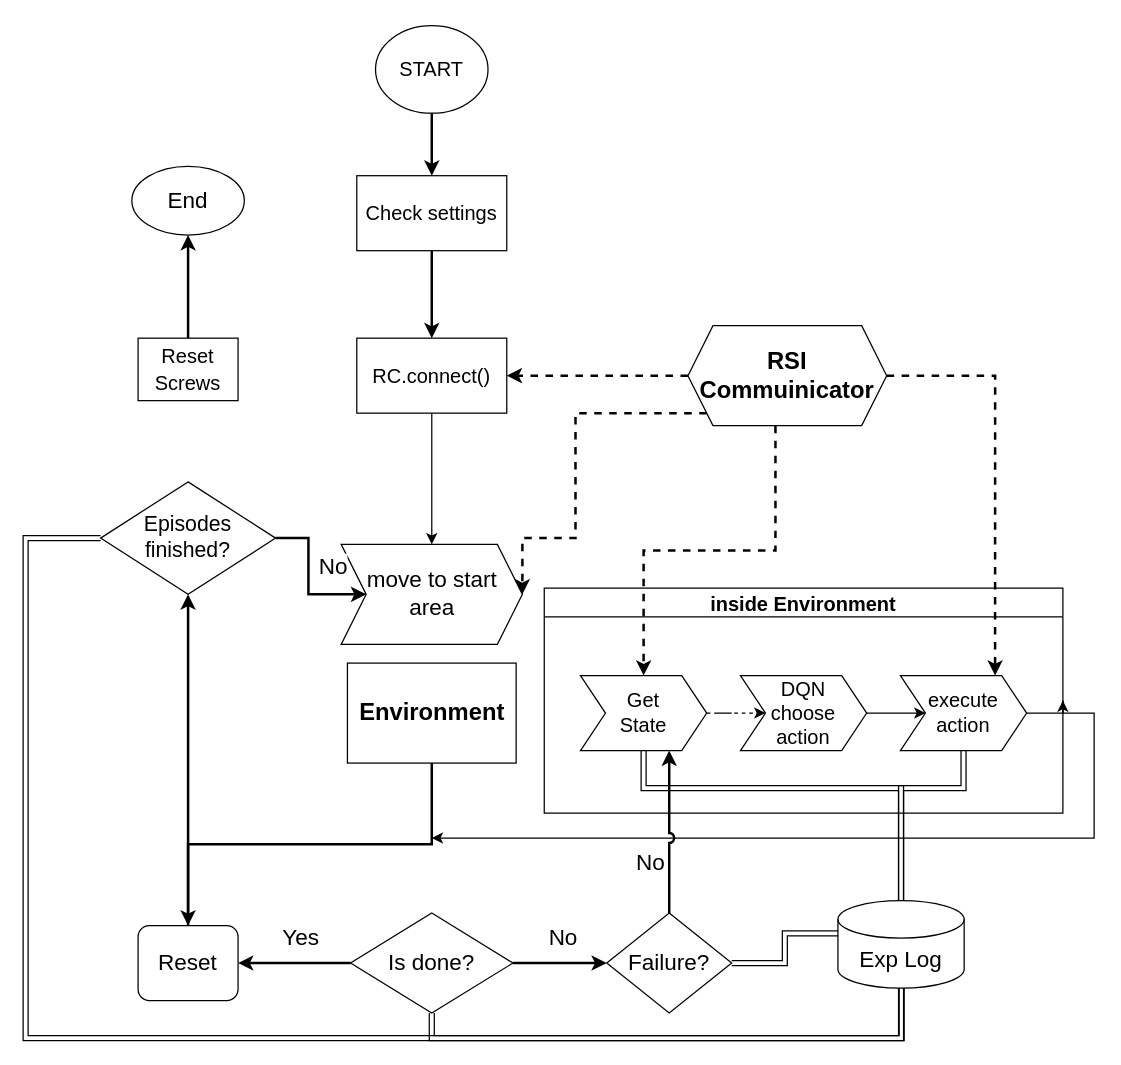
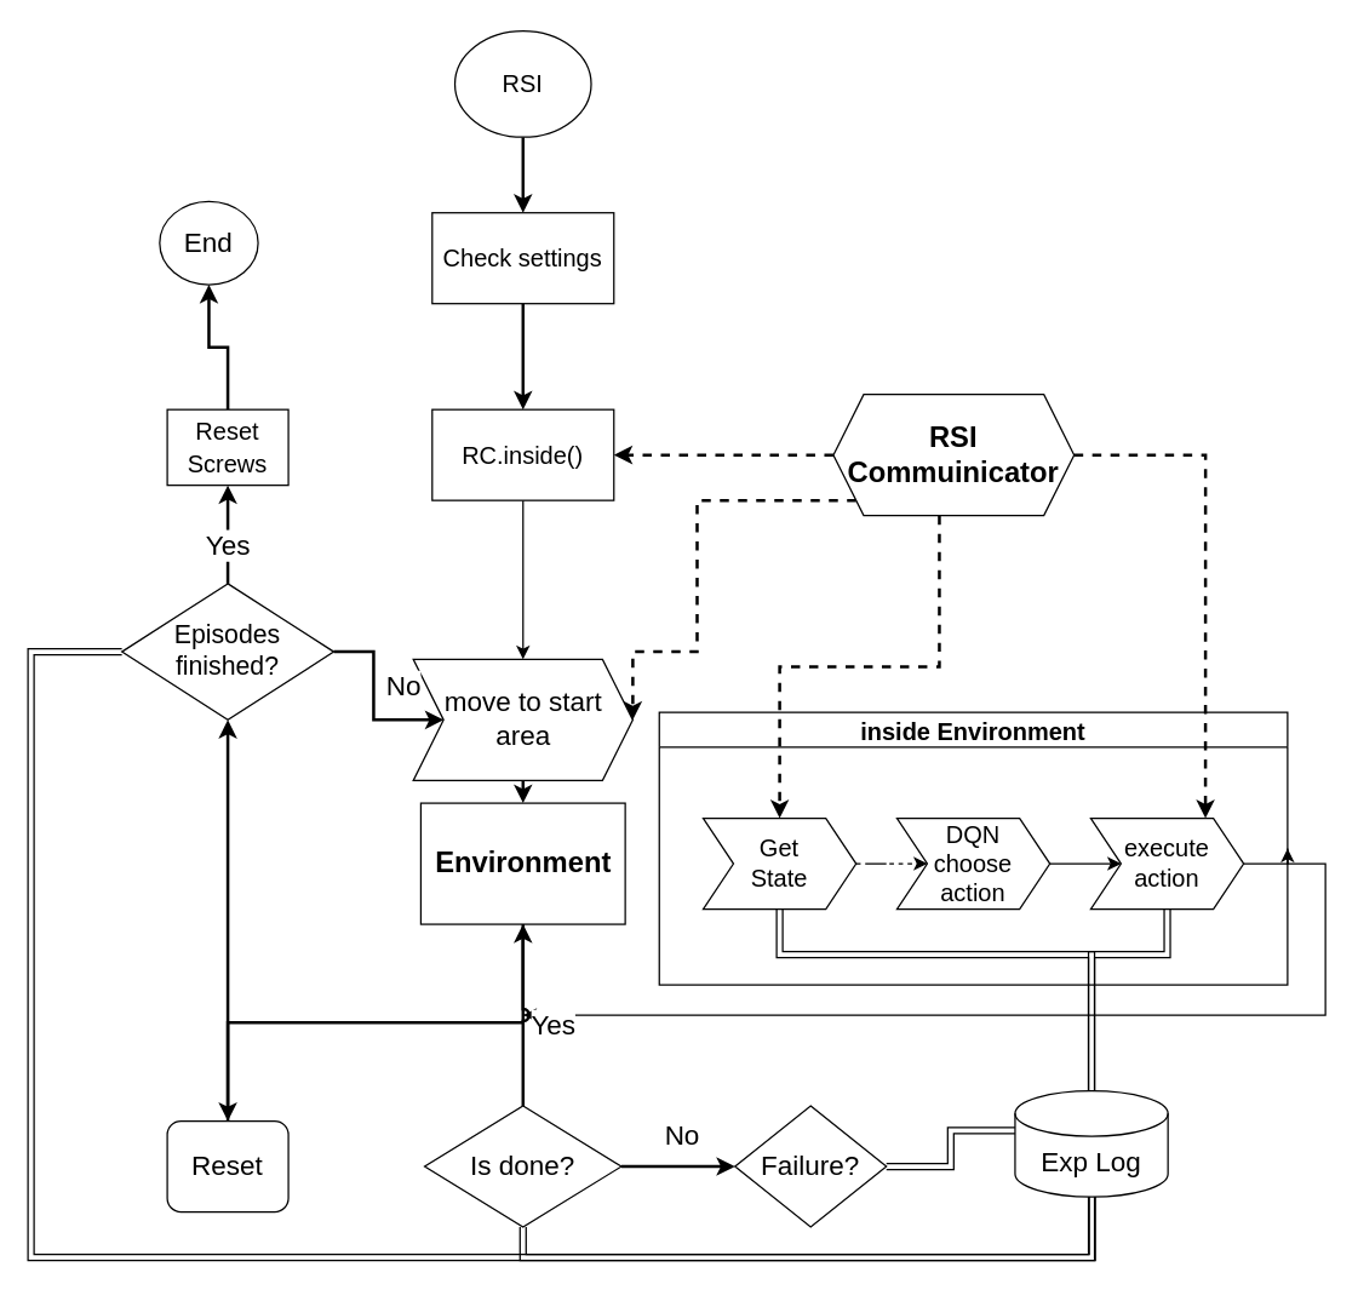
- <mxCell id="3" value="&lt;font style=&quot;font-size: 16px&quot;&gt;START&lt;/font&gt;" style="ellipse;whiteSpace=wrap;html=1;" parent="1" vertex="1"><mxGeometry x="300" y="20" width="90" height="70" as="geometry" /></mxCell>
+ <mxCell id="3" value="&lt;font style=&quot;font-size: 16px&quot;&gt;RSI&lt;/font&gt;" style="ellipse;whiteSpace=wrap;html=1;" parent="1" vertex="1"><mxGeometry x="300" y="20" width="90" height="70" as="geometry" /></mxCell>
- <mxCell id="39" value="End" style="ellipse;whiteSpace=wrap;html=1;fontSize=18;" parent="1" vertex="1"><mxGeometry x="105" y="132.5" width="90" height="55" as="geometry" /></mxCell>
+ <mxCell id="39" value="End" style="ellipse;whiteSpace=wrap;html=1;fontSize=18;" parent="1" vertex="1"><mxGeometry x="105" y="132.5" width="65" height="55" as="geometry" /></mxCell>
- <mxCell id="7" value="RC.connect()" style="rounded=0;whiteSpace=wrap;html=1;fontSize=16;" parent="1" vertex="1"><mxGeometry x="285" y="270" width="120" height="60" as="geometry" /></mxCell>
+ <mxCell id="7" value="RC.inside()" style="rounded=0;whiteSpace=wrap;html=1;fontSize=16;" parent="1" vertex="1"><mxGeometry x="285" y="270" width="120" height="60" as="geometry" /></mxCell>
+ <mxCell id="35" value="Yes" style="edgeStyle=orthogonalEdgeStyle;rounded=0;jumpStyle=arc;orthogonalLoop=1;jettySize=auto;html=1;fontSize=18;strokeWidth=2;entryX=0.5;entryY=1;entryDx=0;entryDy=0;" parent="1" source="38" target="41" edge="1"><mxGeometry x="-0.231" relative="1" as="geometry"><mxPoint as="offset" /></mxGeometry></mxCell>
+ <mxCell id="27" style="edgeStyle=orthogonalEdgeStyle;rounded=0;orthogonalLoop=1;jettySize=auto;html=1;exitX=0.5;exitY=1;exitDx=0;exitDy=0;entryX=0.5;entryY=0;entryDx=0;entryDy=0;fontSize=16;strokeWidth=2;" parent="1" source="28" target="9" edge="1"><mxGeometry relative="1" as="geometry" /></mxCell>
- <mxCell id="29" value="No" style="edgeStyle=orthogonalEdgeStyle;rounded=0;jumpStyle=arc;orthogonalLoop=1;jettySize=auto;html=1;fontSize=18;strokeWidth=2;" parent="1" source="31" target="13" edge="1"><mxGeometry x="-0.385" y="15" relative="1" as="geometry"><Array as="points"><mxPoint x="535" y="700" /><mxPoint x="535" y="700" /></Array><mxPoint as="offset" /></mxGeometry></mxCell>
- <mxCell id="24" value="Yes" style="edgeStyle=orthogonalEdgeStyle;rounded=0;jumpStyle=arc;orthogonalLoop=1;jettySize=auto;html=1;fontSize=18;strokeWidth=2;" parent="1" source="26" target="34" edge="1"><mxGeometry x="-0.111" y="-20" relative="1" as="geometry"><mxPoint as="offset" /></mxGeometry></mxCell>
+ <mxCell id="24" value="Yes" style="edgeStyle=orthogonalEdgeStyle;rounded=0;jumpStyle=arc;orthogonalLoop=1;jettySize=auto;html=1;fontSize=18;strokeWidth=2;" parent="1" source="26" target="9" edge="1"><mxGeometry x="-0.111" y="-20" relative="1" as="geometry"><mxPoint as="offset" /></mxGeometry></mxCell>
